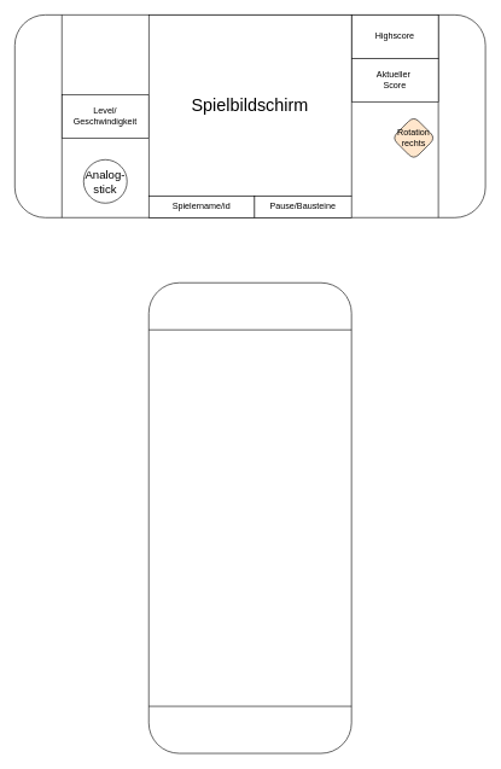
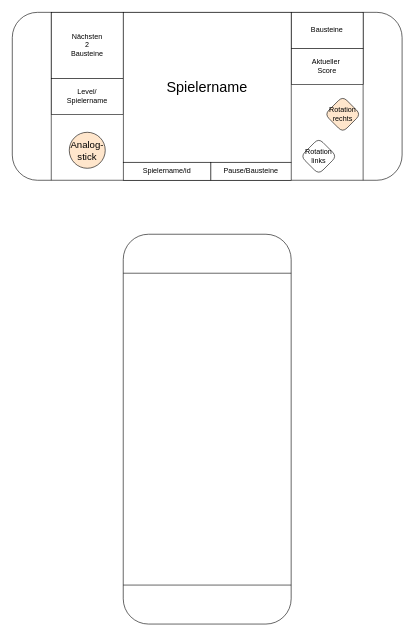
- <mxCell id="7" value="Highscore" style="rounded=0;whiteSpace=wrap;html=1;" parent="1" vertex="1"><mxGeometry x="485" y="20" width="120" height="60" as="geometry" /></mxCell>
+ <mxCell id="7" value="Bausteine" style="rounded=0;whiteSpace=wrap;html=1;" parent="1" vertex="1"><mxGeometry x="485" y="20" width="120" height="60" as="geometry" /></mxCell>
+ <mxCell id="8" value="Nächsten&lt;br&gt;2&lt;br&gt;Bausteine" style="rounded=0;whiteSpace=wrap;html=1;" parent="1" vertex="1"><mxGeometry x="85" y="20" width="120" height="110" as="geometry" /></mxCell>
- <mxCell id="11" value="&lt;font style=&quot;font-size: 24px&quot;&gt;Spielbildschirm&lt;/font&gt;" style="rounded=0;whiteSpace=wrap;html=1;" parent="1" vertex="1"><mxGeometry x="205" y="20" width="280" height="250" as="geometry" /></mxCell>
+ <mxCell id="11" value="&lt;font style=&quot;font-size: 24px&quot;&gt;Spielername&lt;/font&gt;" style="rounded=0;whiteSpace=wrap;html=1;" parent="1" vertex="1"><mxGeometry x="205" y="20" width="280" height="250" as="geometry" /></mxCell>
- <mxCell id="10" value="Level/&lt;br&gt;Geschwindigkeit" style="rounded=0;whiteSpace=wrap;html=1;" parent="1" vertex="1"><mxGeometry x="85" y="130" width="120" height="60" as="geometry" /></mxCell>
+ <mxCell id="10" value="Level/&lt;br&gt;Spielername" style="rounded=0;whiteSpace=wrap;html=1;" parent="1" vertex="1"><mxGeometry x="85" y="130" width="120" height="60" as="geometry" /></mxCell>
- <mxCell id="4" value="&lt;font size=&quot;3&quot;&gt;Analog-&lt;br&gt;stick&lt;br&gt;&lt;/font&gt;" style="ellipse;whiteSpace=wrap;html=1;aspect=fixed;rounded=1;" parent="1" vertex="1"><mxGeometry x="115" y="220" width="60" height="60" as="geometry" /></mxCell>
+ <mxCell id="4" value="&lt;font size=&quot;3&quot;&gt;Analog-&lt;br&gt;stick&lt;br&gt;&lt;/font&gt;" style="ellipse;whiteSpace=wrap;html=1;aspect=fixed;rounded=1;fillColor=#ffe6cc;" parent="1" vertex="1"><mxGeometry x="115" y="220" width="60" height="60" as="geometry" /></mxCell>
+ <mxCell id="5" value="Rotation&lt;br&gt;links" style="rhombus;whiteSpace=wrap;html=1;rounded=1;" parent="1" vertex="1"><mxGeometry x="501" y="230" width="60" height="60" as="geometry" /></mxCell>
